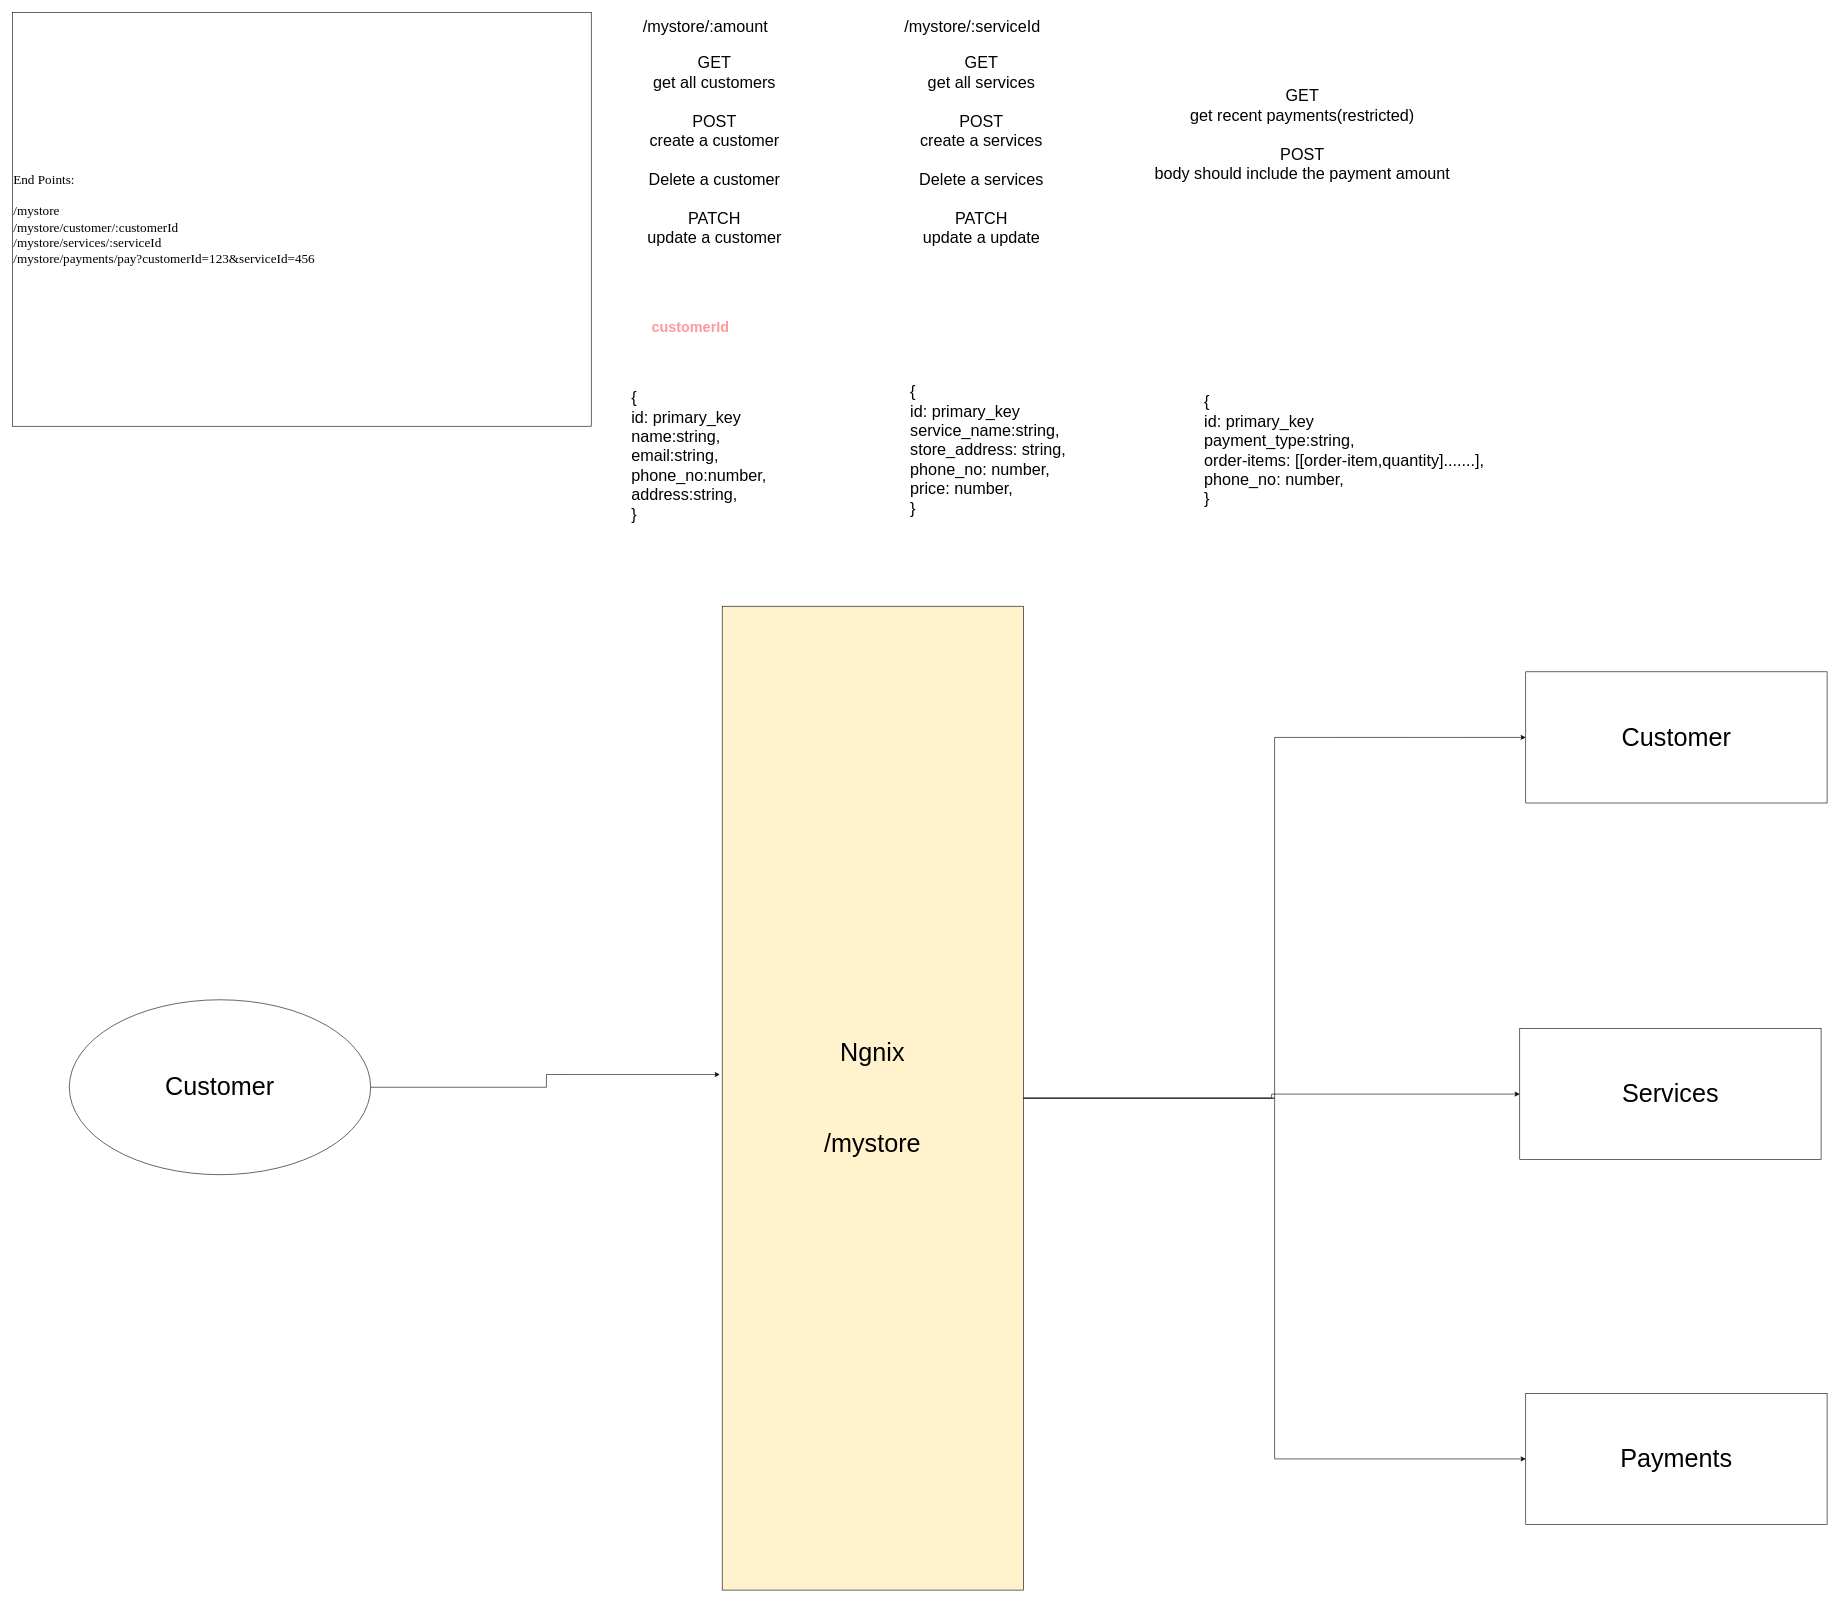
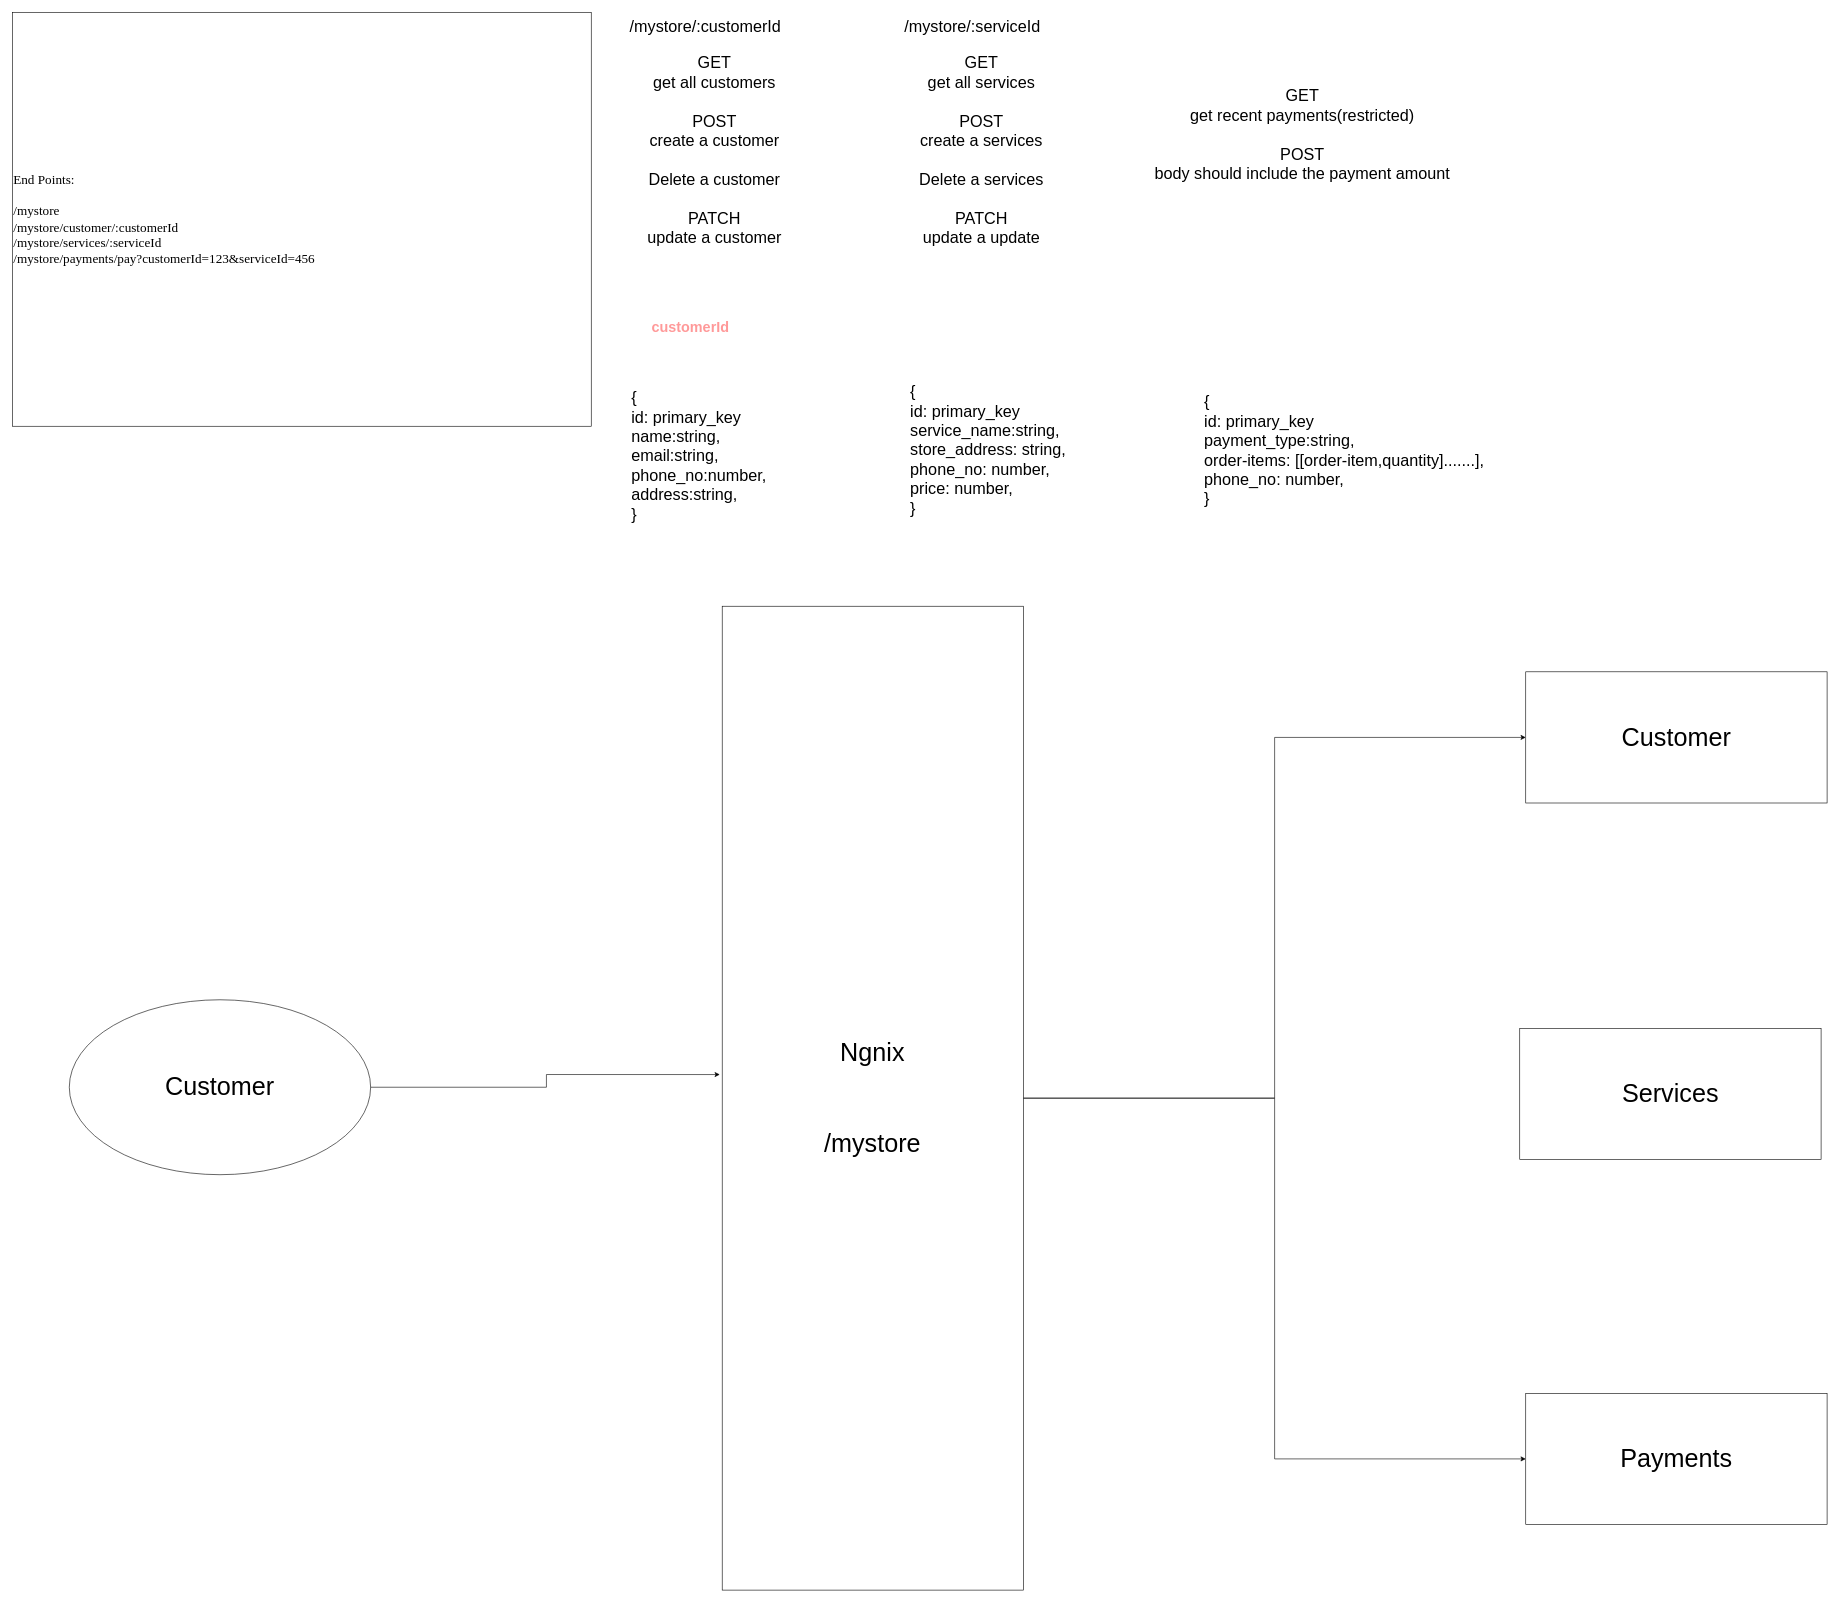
- <mxCell id="4" value="&lt;font style=&quot;font-size: 27px;&quot;&gt;/mystore/:amount&lt;/font&gt;" style="text;html=1;align=center;verticalAlign=middle;resizable=0;points=[];autosize=1;strokeColor=none;fillColor=none;" vertex="1" parent="3"><mxGeometry width="280" height="50" as="geometry" /></mxCell>
+ <mxCell id="4" value="&lt;font style=&quot;font-size: 27px;&quot;&gt;/mystore/:customerId&lt;/font&gt;" style="text;html=1;align=center;verticalAlign=middle;resizable=0;points=[];autosize=1;strokeColor=none;fillColor=none;" vertex="1" parent="3"><mxGeometry width="280" height="50" as="geometry" /></mxCell>
- <mxCell id="21" style="edgeStyle=orthogonalEdgeStyle;rounded=0;orthogonalLoop=1;jettySize=auto;html=1;entryX=0;entryY=0.5;entryDx=0;entryDy=0;" edge="1" parent="15" source="16" target="20"><mxGeometry relative="1" as="geometry" /></mxCell>
- <mxCell id="16" value="&lt;font style=&quot;font-size: 42px;&quot;&gt;Ngnix&lt;br&gt;&lt;br&gt;&lt;br&gt;/mystore&lt;/font&gt;" style="rounded=0;whiteSpace=wrap;html=1;fillColor=#fff2cc;" vertex="1" parent="15"><mxGeometry x="1088.286" width="502.286" height="1640" as="geometry" /></mxCell>
+ <mxCell id="16" value="&lt;font style=&quot;font-size: 42px;&quot;&gt;Ngnix&lt;br&gt;&lt;br&gt;&lt;br&gt;/mystore&lt;/font&gt;" style="rounded=0;whiteSpace=wrap;html=1;" vertex="1" parent="15"><mxGeometry x="1088.286" width="502.286" height="1640" as="geometry" /></mxCell>
